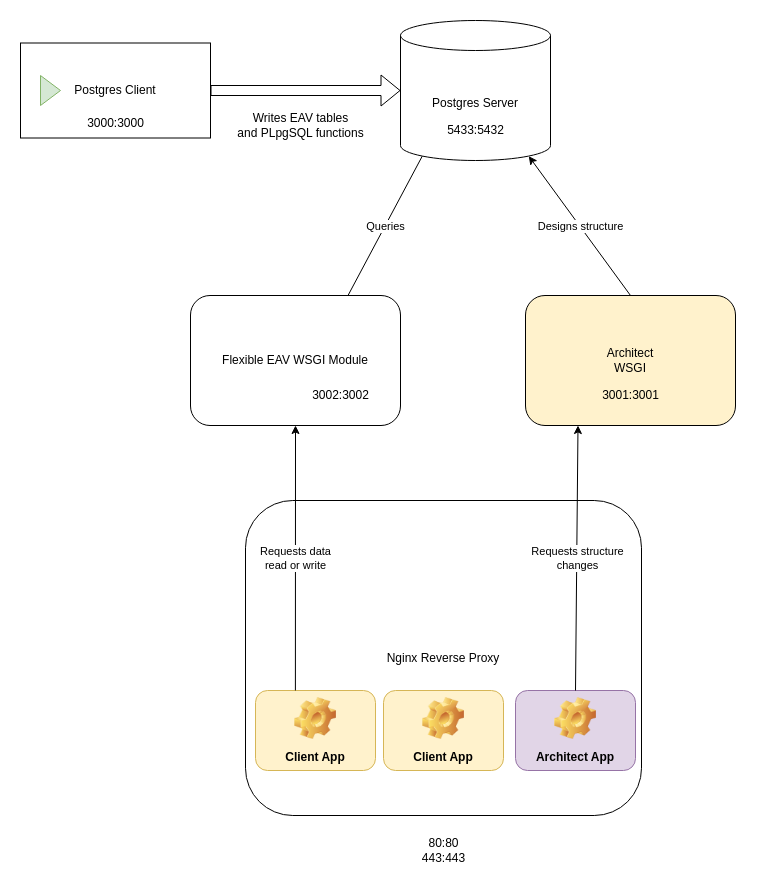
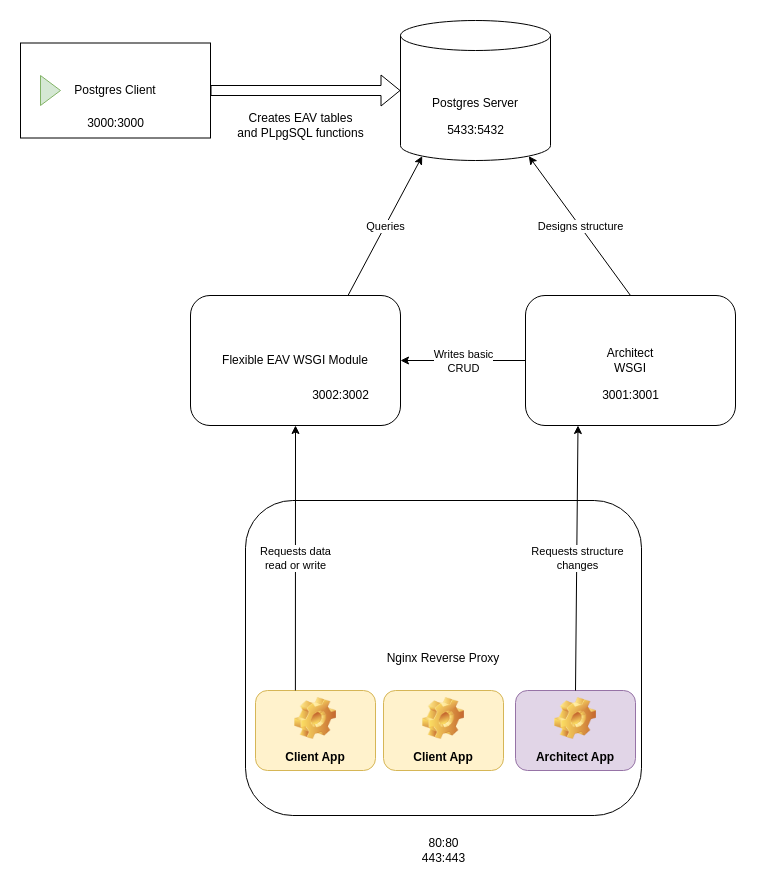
- <mxCell id="27" value="&lt;div&gt;Writes EAV tables&lt;/div&gt;&lt;div&gt; and PLpgSQL functions&lt;br&gt;&lt;/div&gt;" style="text;html=1;align=center;verticalAlign=middle;resizable=0;points=[];autosize=1;strokeColor=none;fillColor=none;" vertex="1" parent="1"><mxGeometry x="225" y="105" width="150" height="40" as="geometry" /></mxCell>
+ <mxCell id="27" value="&lt;div&gt;Creates EAV tables&lt;/div&gt;&lt;div&gt; and PLpgSQL functions&lt;br&gt;&lt;/div&gt;" style="text;html=1;align=center;verticalAlign=middle;resizable=0;points=[];autosize=1;strokeColor=none;fillColor=none;" vertex="1" parent="1"><mxGeometry x="225" y="105" width="150" height="40" as="geometry" /></mxCell>
- <mxCell id="25" value="" style="endArrow=none;html=1;rounded=0;exitX=0.75;exitY=0;exitDx=0;exitDy=0;entryX=0.145;entryY=1;entryDx=0;entryDy=-4.35;entryPerimeter=0;" edge="1" parent="1" source="6" target="2"><mxGeometry relative="1" as="geometry"><mxPoint x="515" y="400" as="sourcePoint" /><mxPoint x="615" y="400" as="targetPoint" /></mxGeometry></mxCell>
+ <mxCell id="25" value="" style="endArrow=classic;html=1;rounded=0;exitX=0.75;exitY=0;exitDx=0;exitDy=0;entryX=0.145;entryY=1;entryDx=0;entryDy=-4.35;entryPerimeter=0;" edge="1" parent="1" source="6" target="2"><mxGeometry relative="1" as="geometry"><mxPoint x="515" y="400" as="sourcePoint" /><mxPoint x="615" y="400" as="targetPoint" /></mxGeometry></mxCell>
+ <mxCell id="18" value="" style="endArrow=classic;html=1;rounded=0;exitX=0;exitY=0.5;exitDx=0;exitDy=0;entryX=1;entryY=0.5;entryDx=0;entryDy=0;" edge="1" parent="1" source="8" target="6"><mxGeometry relative="1" as="geometry"><mxPoint x="515" y="310" as="sourcePoint" /><mxPoint x="615" y="310" as="targetPoint" /></mxGeometry></mxCell>
+ <mxCell id="19" value="&lt;div&gt;Writes basic&lt;/div&gt;&lt;div&gt;CRUD&lt;br&gt;&lt;/div&gt;" style="edgeLabel;resizable=0;html=1;align=center;verticalAlign=middle;" connectable="0" vertex="1" parent="18"><mxGeometry relative="1" as="geometry" /></mxCell>
- <mxCell id="8" value="&lt;div&gt;Architect&lt;br&gt;&lt;/div&gt;&lt;div&gt;WSGI&lt;/div&gt;" style="rounded=1;whiteSpace=wrap;html=1;fillColor=#fff2cc;" vertex="1" parent="1"><mxGeometry x="525" y="295" width="210" height="130" as="geometry" /></mxCell>
+ <mxCell id="8" value="&lt;div&gt;Architect&lt;br&gt;&lt;/div&gt;&lt;div&gt;WSGI&lt;/div&gt;" style="rounded=1;whiteSpace=wrap;html=1;" vertex="1" parent="1"><mxGeometry x="525" y="295" width="210" height="130" as="geometry" /></mxCell>
